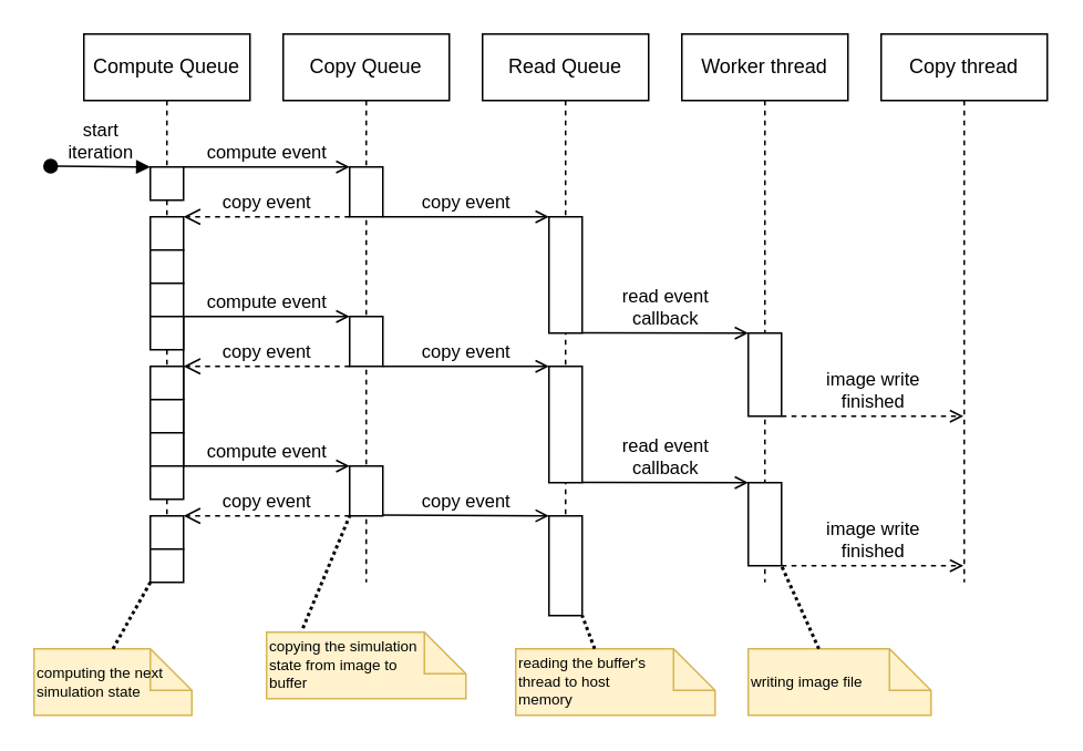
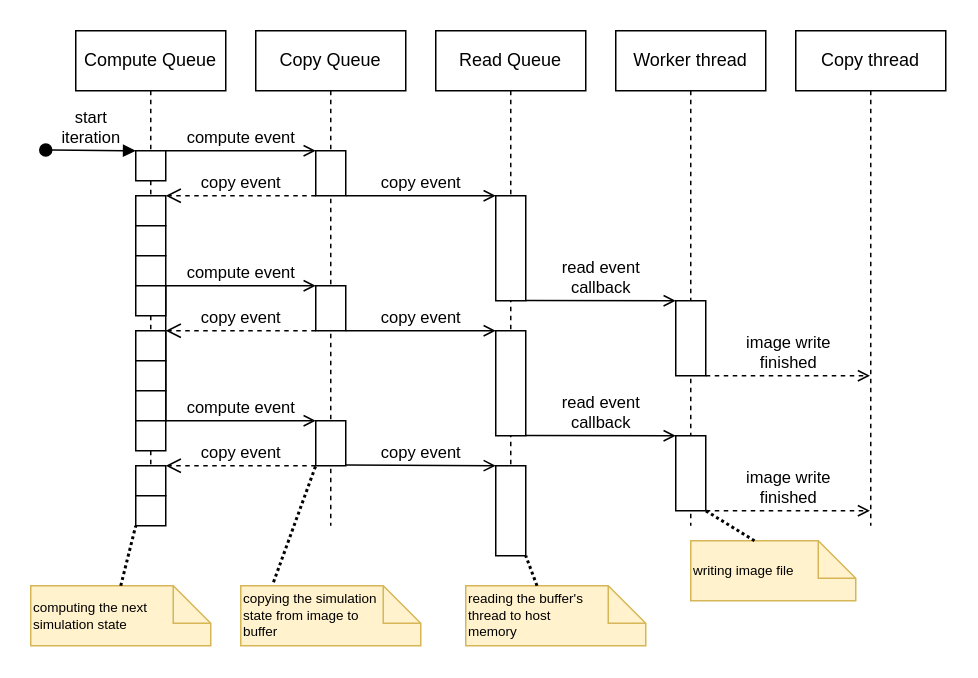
- <mxCell id="30" value="copying the simulation&#10;state from image to&#10;buffer" style="shape=note2;boundedLbl=1;whiteSpace=wrap;size=25;verticalAlign=middle;align=left;fontSize=9;fillColor=#fff2cc;strokeColor=#d6b656;fontColor=#000000;" vertex="1" parent="1"><mxGeometry x="160" y="380" width="120" height="40" as="geometry" /></mxCell>
+ <mxCell id="30" value="copying the simulation&#10;state from image to&#10;buffer" style="shape=note2;boundedLbl=1;whiteSpace=wrap;size=25;verticalAlign=middle;align=left;fontSize=9;fillColor=#fff2cc;strokeColor=#d6b656;fontColor=#000000;" vertex="1" parent="1"><mxGeometry x="160" y="390" width="120" height="40" as="geometry" /></mxCell>
- <mxCell id="28" value="computing the next simulation state" style="shape=note2;boundedLbl=1;whiteSpace=wrap;size=25;verticalAlign=middle;align=left;fontSize=9;fillColor=#fff2cc;strokeColor=#d6b656;fontColor=#000000;" vertex="1" parent="1"><mxGeometry x="20" y="390" width="95" height="40" as="geometry" /></mxCell>
+ <mxCell id="28" value="computing the next simulation state" style="shape=note2;boundedLbl=1;whiteSpace=wrap;size=25;verticalAlign=middle;align=left;fontSize=9;fillColor=#fff2cc;strokeColor=#d6b656;fontColor=#000000;" vertex="1" parent="1"><mxGeometry x="20" y="390" width="120" height="40" as="geometry" /></mxCell>
- <mxCell id="34" value="writing image file" style="shape=note2;boundedLbl=1;whiteSpace=wrap;size=25;verticalAlign=middle;align=left;fontSize=9;fillColor=#fff2cc;strokeColor=#d6b656;fontColor=#000000;" vertex="1" parent="1"><mxGeometry x="450" y="390" width="110" height="40" as="geometry" /></mxCell>
+ <mxCell id="34" value="writing image file" style="shape=note2;boundedLbl=1;whiteSpace=wrap;size=25;verticalAlign=middle;align=left;fontSize=9;fillColor=#fff2cc;strokeColor=#d6b656;fontColor=#000000;" vertex="1" parent="1"><mxGeometry x="460" y="360" width="110" height="40" as="geometry" /></mxCell>
